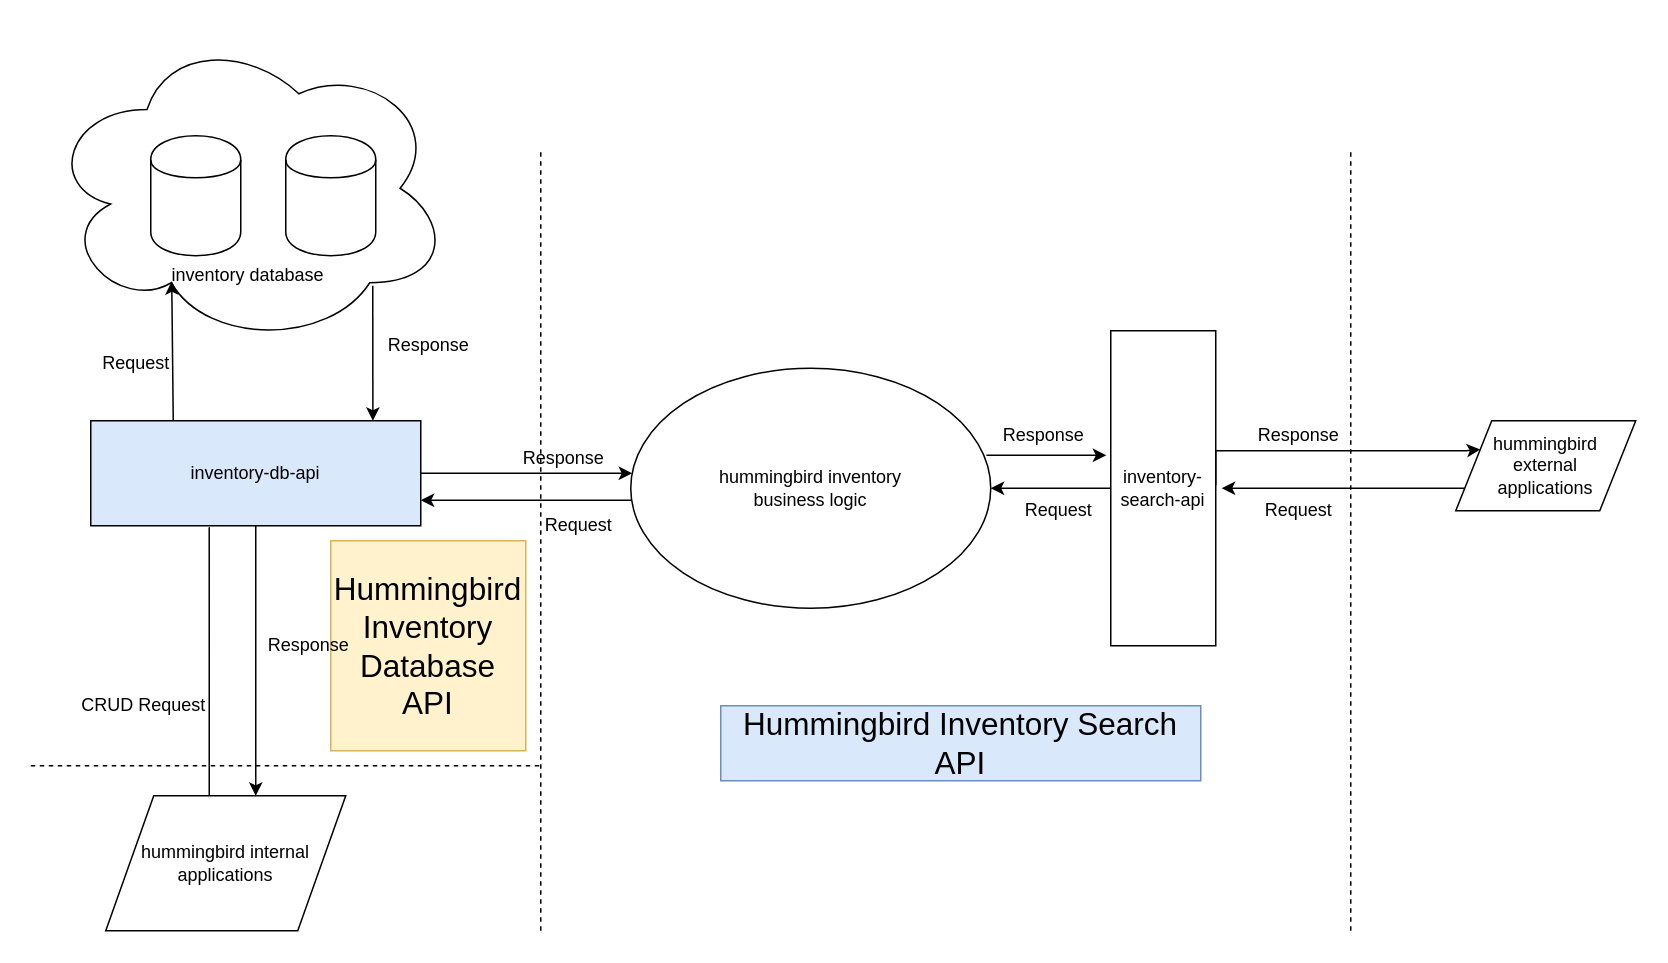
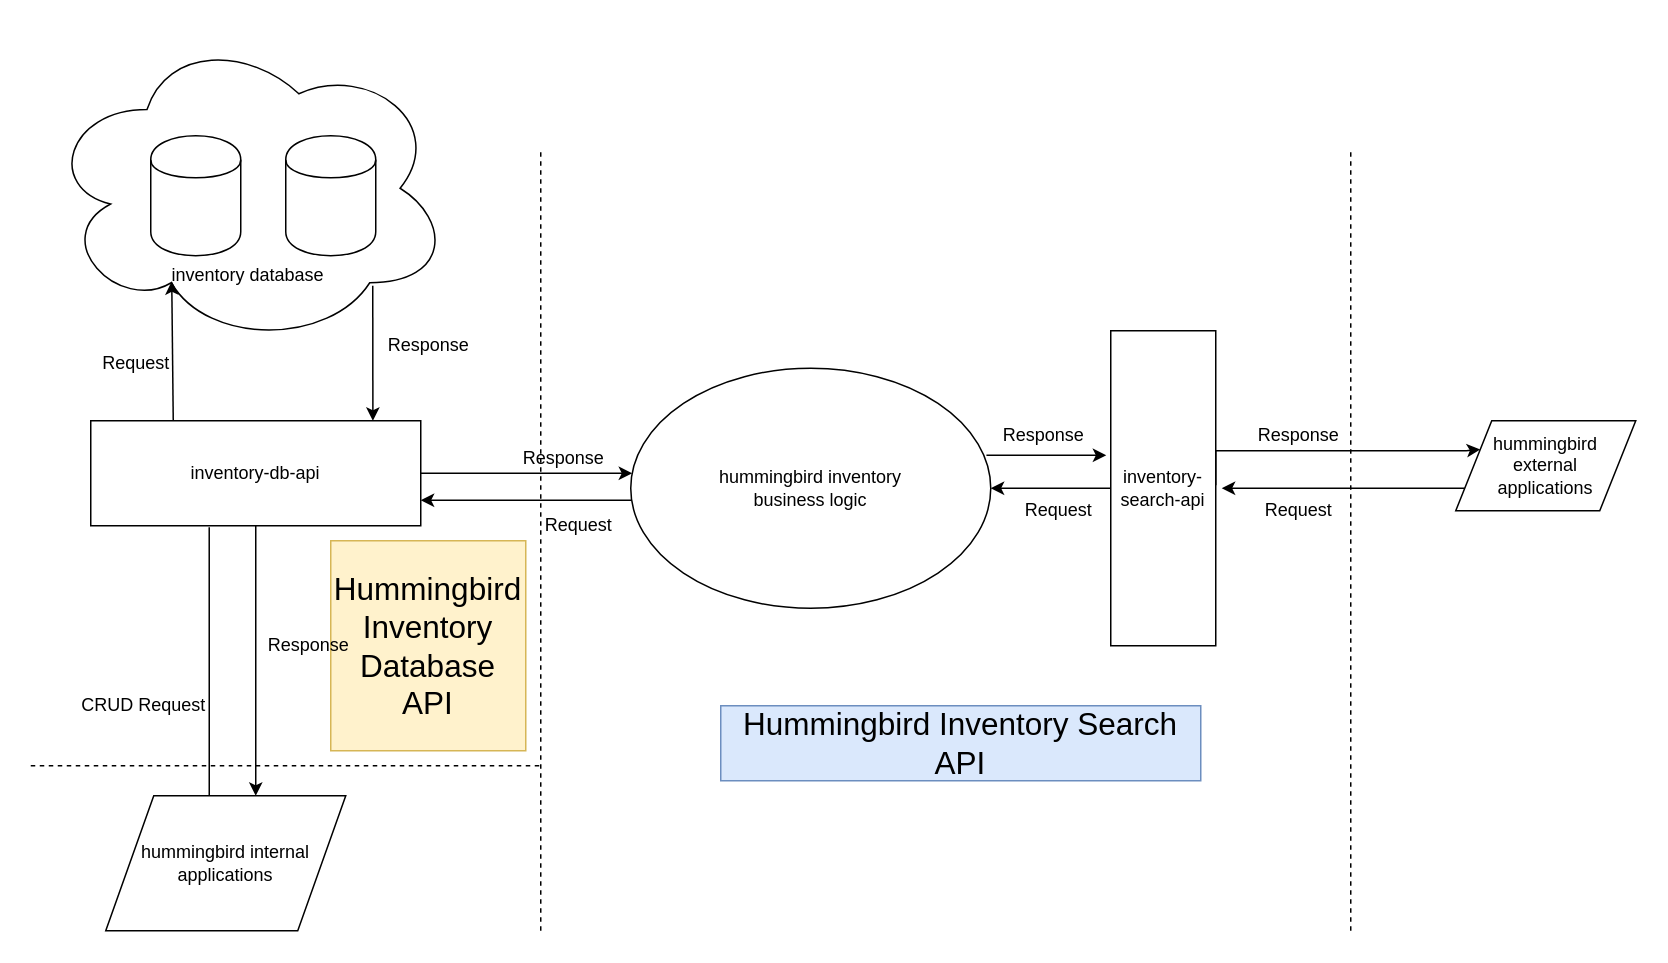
- <mxCell id="7" value="inventory-db-api" style="rounded=0;whiteSpace=wrap;html=1;fillColor=#dae8fc;" vertex="1" parent="1"><mxGeometry x="60" y="280" width="220" height="70" as="geometry" /></mxCell>
+ <mxCell id="7" value="inventory-db-api" style="rounded=0;whiteSpace=wrap;html=1;" vertex="1" parent="1"><mxGeometry x="60" y="280" width="220" height="70" as="geometry" /></mxCell>
